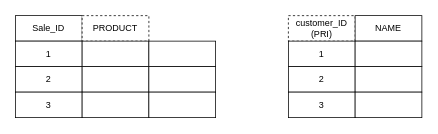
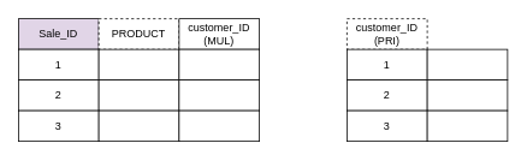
- <mxCell id="10" value="Sale_ID" style="rounded=0;whiteSpace=wrap;html=1;" vertex="1" parent="1"><mxGeometry x="20" y="20" width="89" height="34" as="geometry" /></mxCell>
+ <mxCell id="10" value="Sale_ID" style="rounded=0;whiteSpace=wrap;html=1;fillColor=#e1d5e7;" vertex="1" parent="1"><mxGeometry x="20" y="20" width="89" height="34" as="geometry" /></mxCell>
+ <mxCell id="18" value="customer_ID&lt;br&gt;(MUL)" style="rounded=0;whiteSpace=wrap;html=1;" vertex="1" parent="1"><mxGeometry x="198" y="20" width="89" height="34" as="geometry" /></mxCell>
- <mxCell id="3" value="NAME" style="rounded=0;whiteSpace=wrap;html=1;" vertex="1" parent="1"><mxGeometry x="473" y="20" width="89" height="34" as="geometry" /></mxCell>
